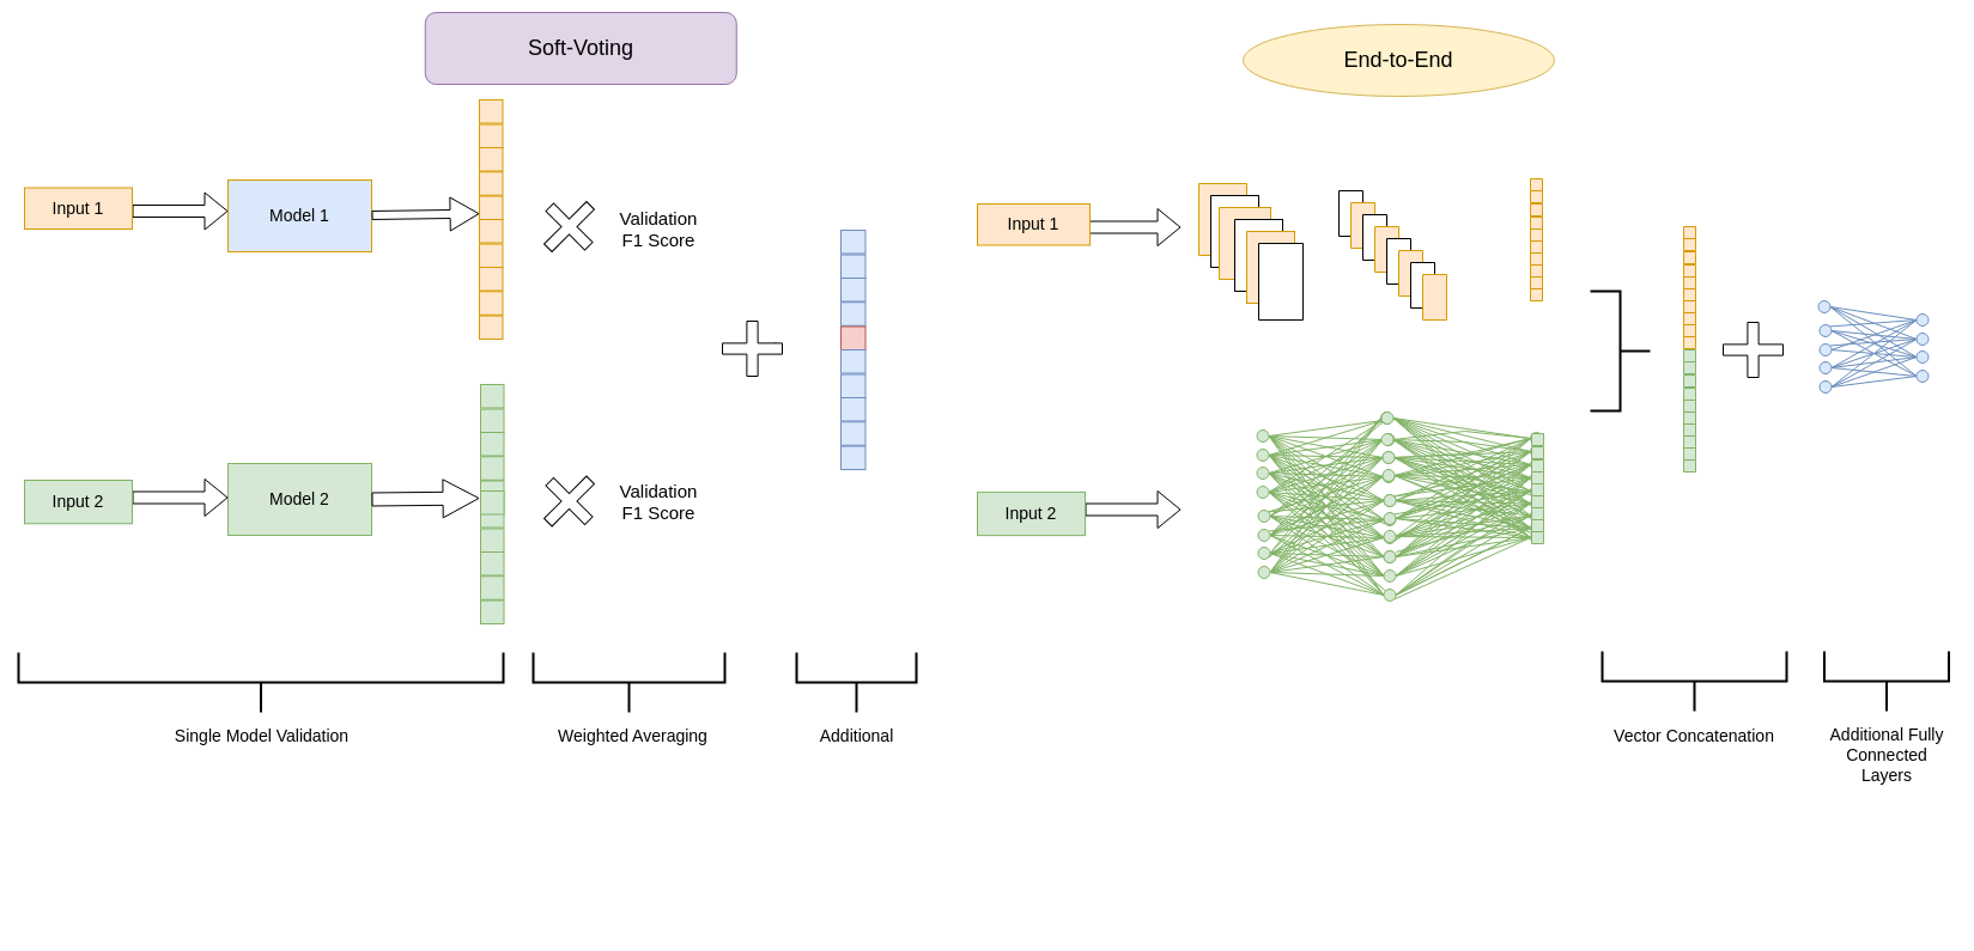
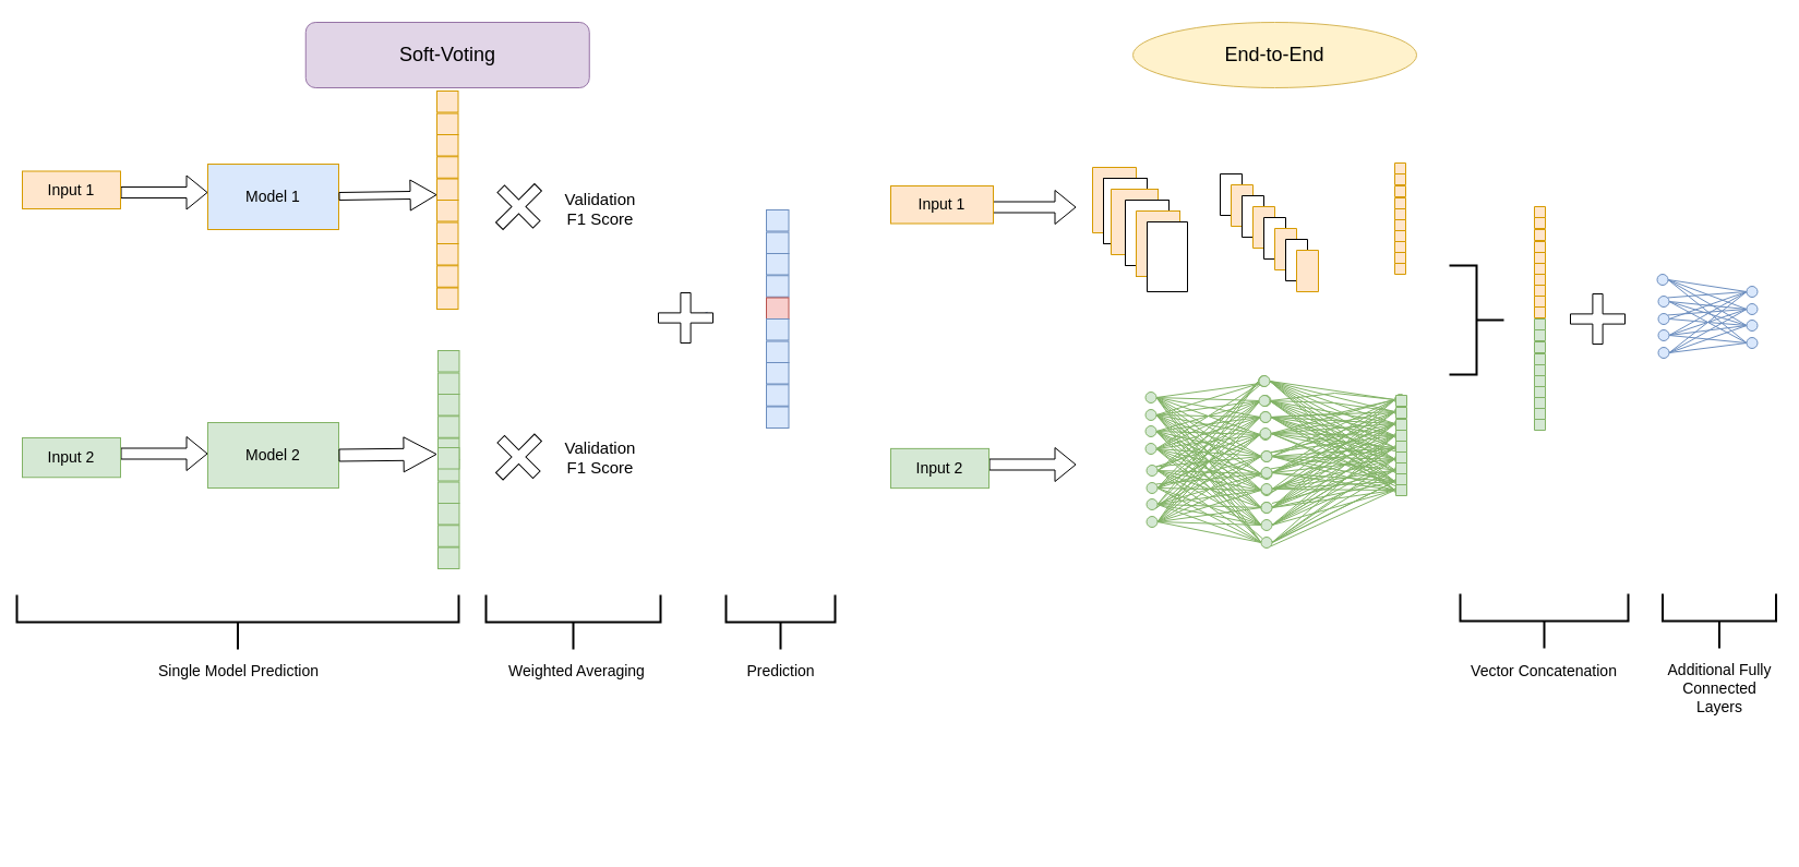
- <mxCell id="4" value="&lt;font style=&quot;font-size: 18px;&quot;&gt;Soft-Voting&lt;/font&gt;" style="rounded=1;whiteSpace=wrap;html=1;fillColor=#e1d5e7;strokeColor=#9673a6;" vertex="1" parent="1"><mxGeometry x="354.75" y="10" width="260" height="60" as="geometry" /></mxCell>
+ <mxCell id="4" value="&lt;font style=&quot;font-size: 18px;&quot;&gt;Soft-Voting&lt;/font&gt;" style="rounded=1;whiteSpace=wrap;html=1;fillColor=#e1d5e7;strokeColor=#9673a6;" vertex="1" parent="1"><mxGeometry x="279.75" y="20" width="260" height="60" as="geometry" /></mxCell>
- <mxCell id="345" value="&lt;font style=&quot;font-size: 14px;&quot;&gt;Single Model Validation&lt;/font&gt;" style="text;html=1;align=center;verticalAlign=middle;resizable=0;points=[];autosize=1;strokeColor=none;fillColor=none;fontSize=11;fontFamily=Helvetica;fontColor=default;" vertex="1" parent="1"><mxGeometry x="132.5" y="600" width="170" height="30" as="geometry" /></mxCell>
+ <mxCell id="345" value="&lt;font style=&quot;font-size: 14px;&quot;&gt;Single Model Prediction&lt;/font&gt;" style="text;html=1;align=center;verticalAlign=middle;resizable=0;points=[];autosize=1;strokeColor=none;fillColor=none;fontSize=11;fontFamily=Helvetica;fontColor=default;" vertex="1" parent="1"><mxGeometry x="132.5" y="600" width="170" height="30" as="geometry" /></mxCell>
- <mxCell id="352" value="&lt;font style=&quot;font-size: 14px;&quot;&gt;Additional&lt;/font&gt;" style="text;html=1;align=center;verticalAlign=middle;resizable=0;points=[];autosize=1;strokeColor=none;fillColor=none;fontSize=11;fontFamily=Helvetica;fontColor=default;" vertex="1" parent="1"><mxGeometry x="670" y="600" width="90" height="30" as="geometry" /></mxCell>
+ <mxCell id="352" value="&lt;font style=&quot;font-size: 14px;&quot;&gt;Prediction&lt;/font&gt;" style="text;html=1;align=center;verticalAlign=middle;resizable=0;points=[];autosize=1;strokeColor=none;fillColor=none;fontSize=11;fontFamily=Helvetica;fontColor=default;" vertex="1" parent="1"><mxGeometry x="670" y="600" width="90" height="30" as="geometry" /></mxCell>
